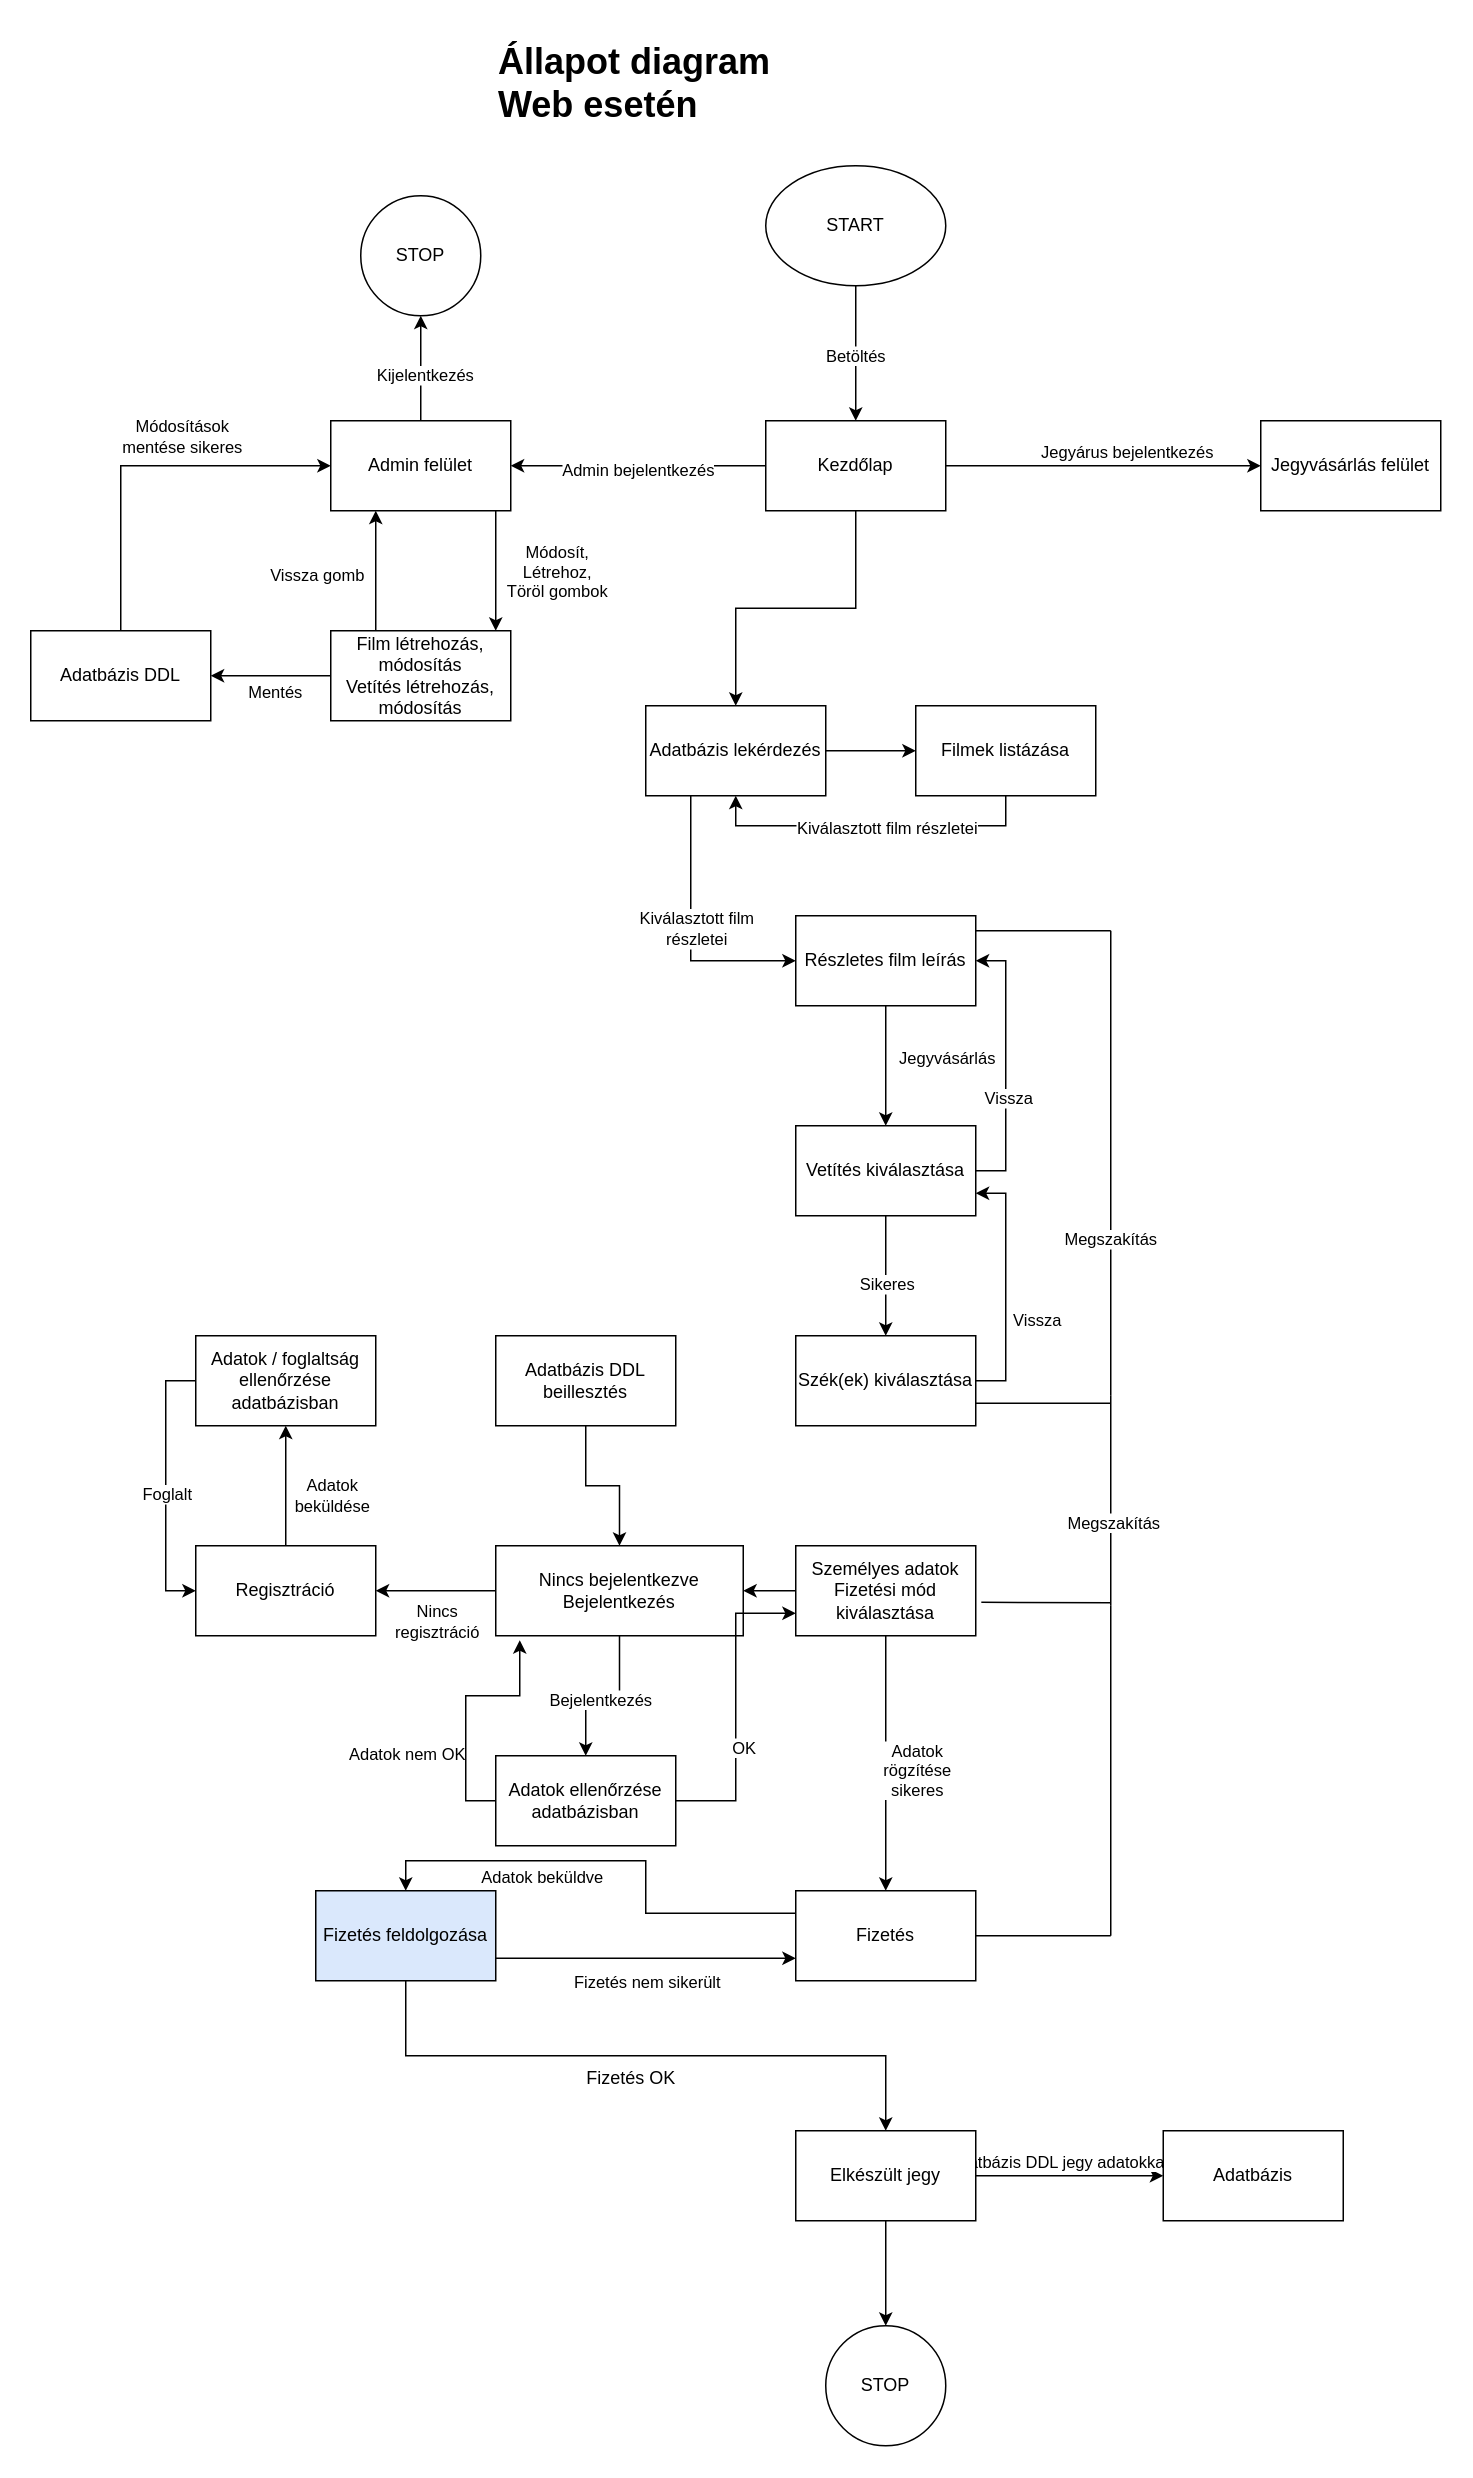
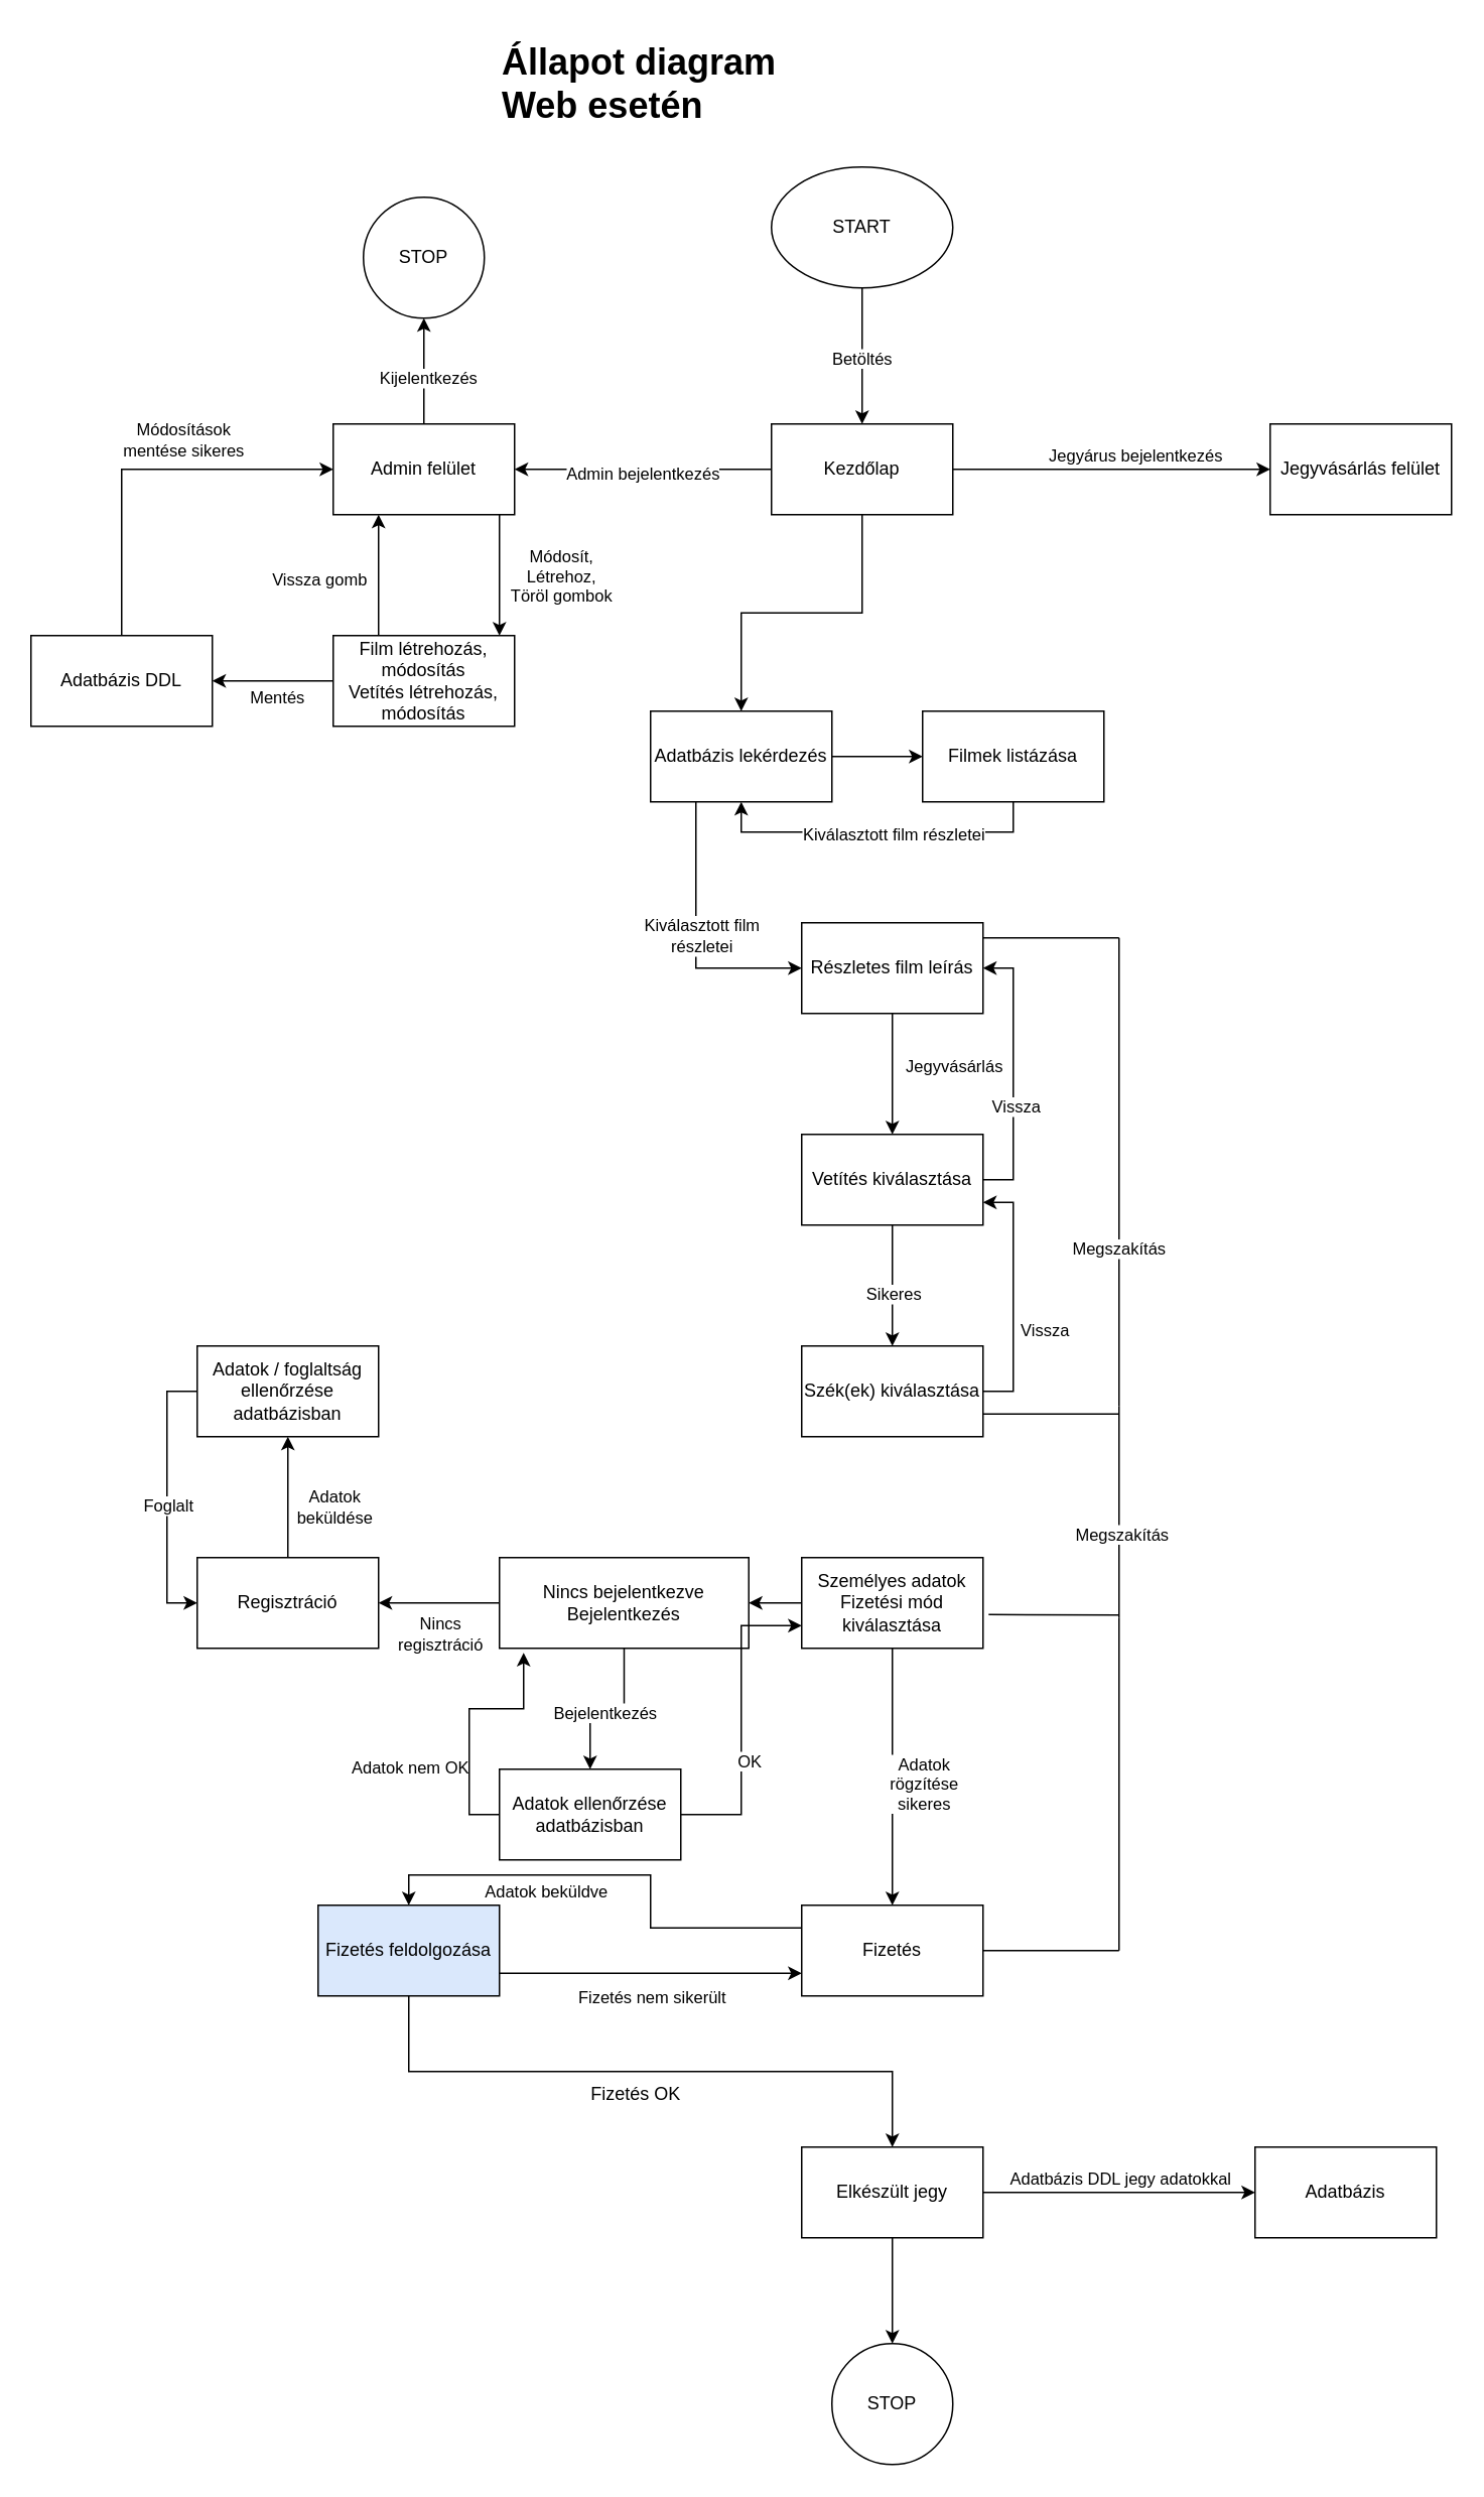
- <mxCell id="72" value="Adatbázis DDL beillesztés" style="whiteSpace=wrap;html=1;rounded=0;" vertex="1" parent="1"><mxGeometry x="330" y="890" width="120" height="60" as="geometry" /></mxCell>
- <mxCell id="71" style="edgeStyle=orthogonalEdgeStyle;rounded=0;orthogonalLoop=1;jettySize=auto;html=1;exitX=0.5;exitY=1;exitDx=0;exitDy=0;entryX=0.5;entryY=0;entryDx=0;entryDy=0;" edge="1" parent="1" source="72" target="59"><mxGeometry relative="1" as="geometry" /></mxCell>
- <mxCell id="87" value="Adatbázis" style="rounded=0;whiteSpace=wrap;html=1;" vertex="1" parent="1"><mxGeometry x="775" y="1420" width="120" height="60" as="geometry" /></mxCell>
+ <mxCell id="87" value="Adatbázis" style="rounded=0;whiteSpace=wrap;html=1;" vertex="1" parent="1"><mxGeometry x="830" y="1420" width="120" height="60" as="geometry" /></mxCell>
